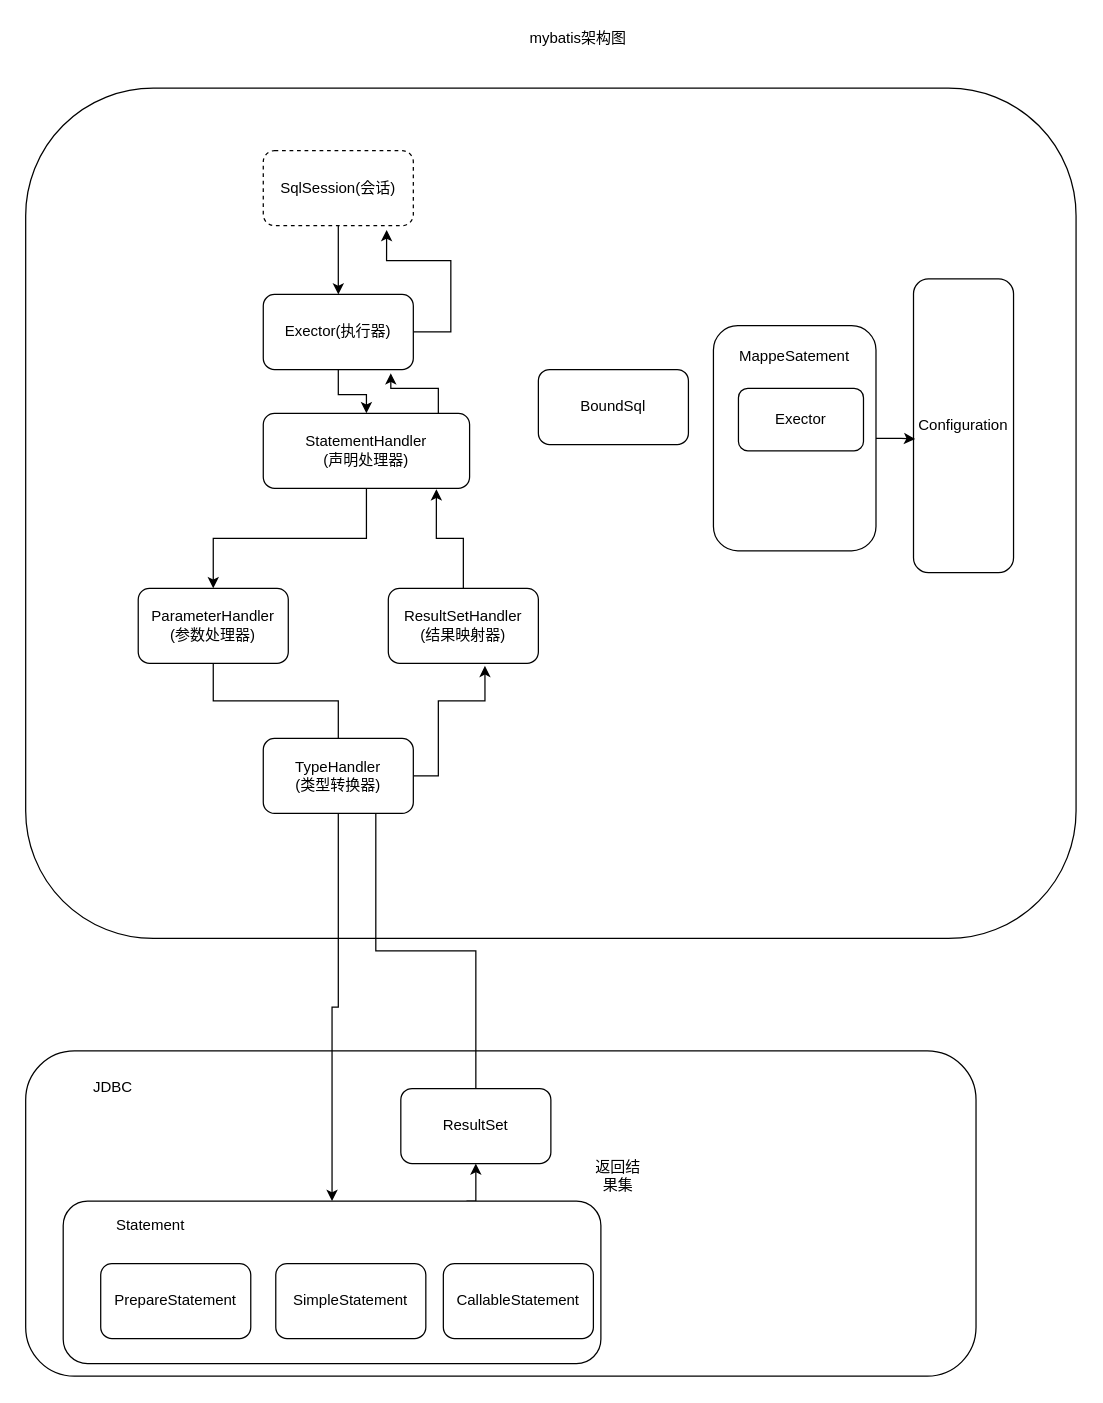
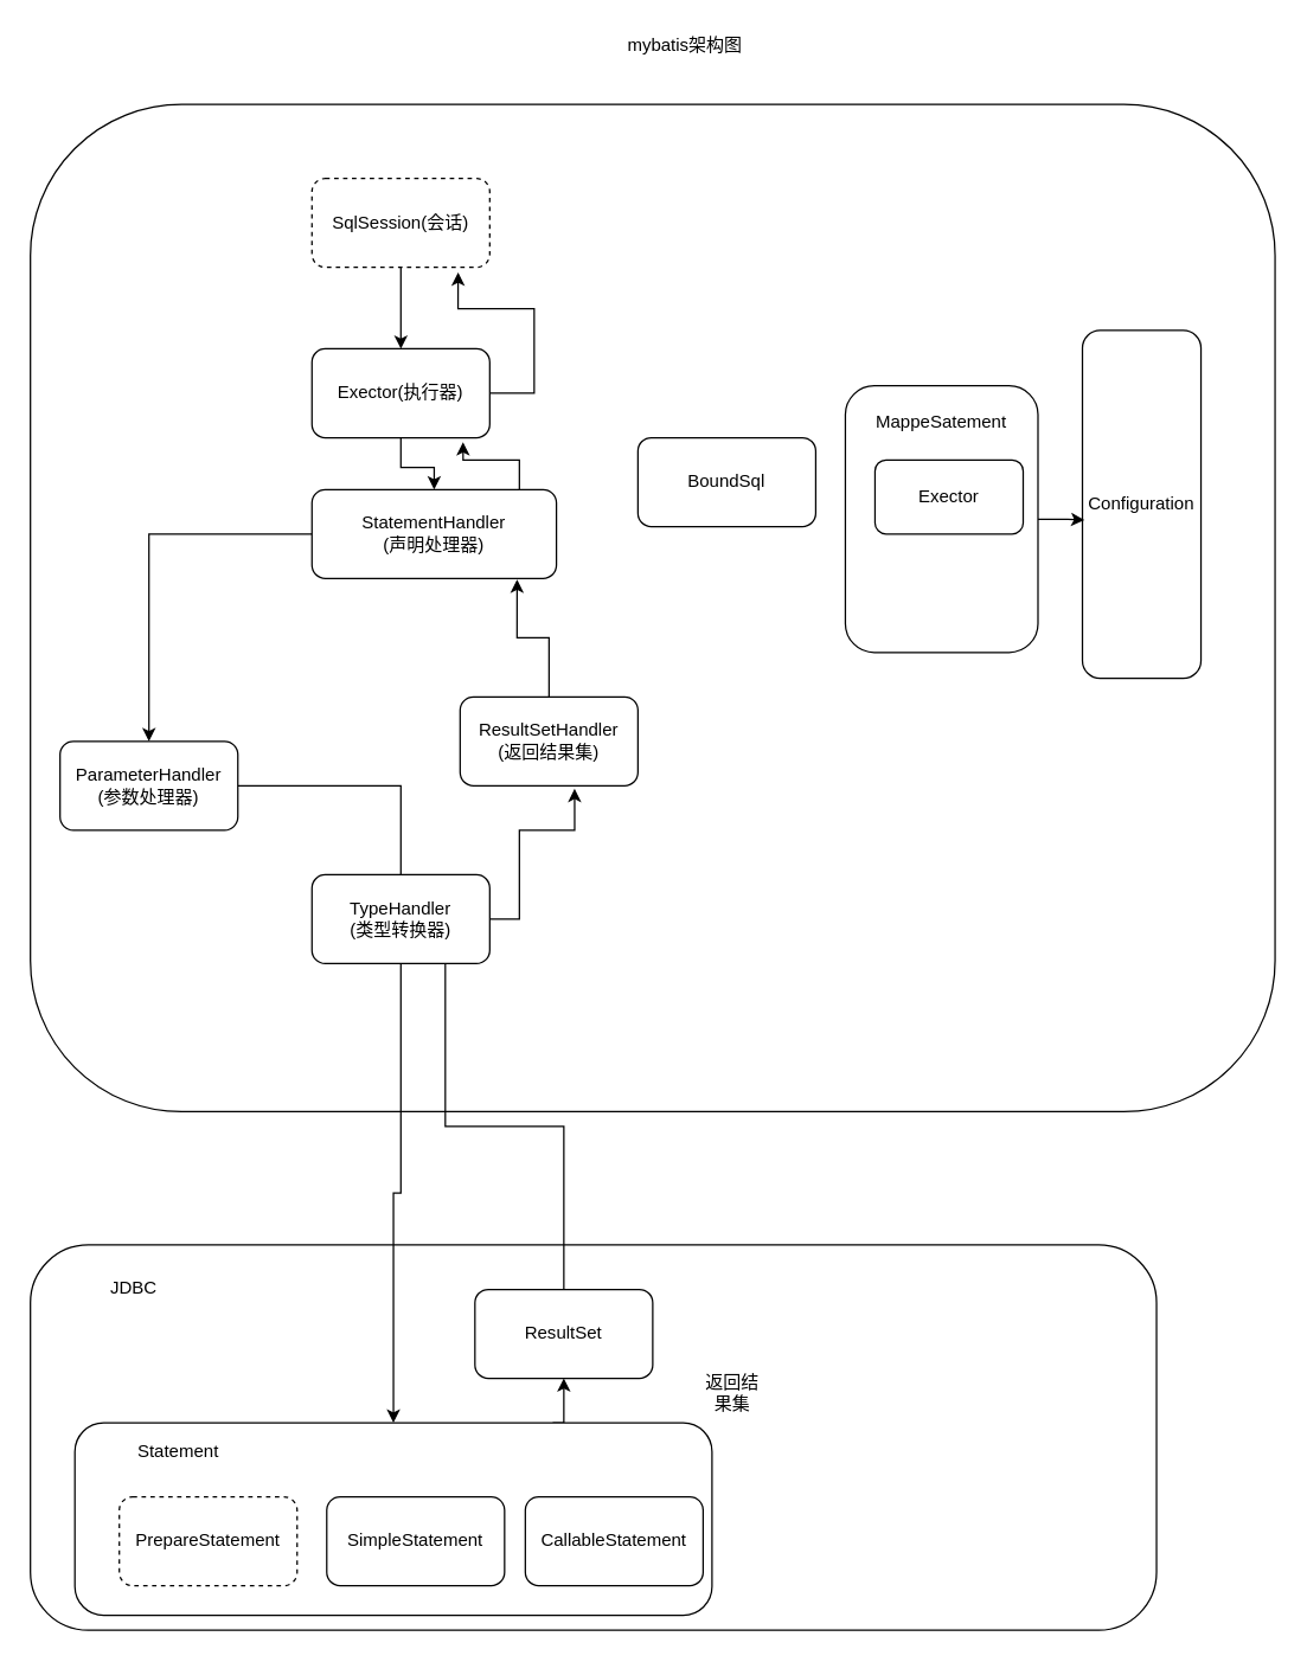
- <mxCell id="8" value="ParameterHandler&lt;br&gt;(参数处理器)" style="rounded=1;whiteSpace=wrap;html=1;" vertex="1" parent="1"><mxGeometry x="110" y="470" width="120" height="60" as="geometry" /></mxCell>
+ <mxCell id="8" value="ParameterHandler&lt;br&gt;(参数处理器)" style="rounded=1;whiteSpace=wrap;html=1;" vertex="1" parent="1"><mxGeometry x="40" y="500" width="120" height="60" as="geometry" /></mxCell>
- <mxCell id="16" value="ResultSetHandler&lt;br&gt;(结果映射器)" style="rounded=1;whiteSpace=wrap;html=1;" vertex="1" parent="1"><mxGeometry x="310" y="470" width="120" height="60" as="geometry" /></mxCell>
+ <mxCell id="16" value="ResultSetHandler&lt;br&gt;(返回结果集)" style="rounded=1;whiteSpace=wrap;html=1;" vertex="1" parent="1"><mxGeometry x="310" y="470" width="120" height="60" as="geometry" /></mxCell>
- <mxCell id="28" value="PrepareStatement" style="rounded=1;whiteSpace=wrap;html=1;" vertex="1" parent="1"><mxGeometry x="80" y="1010" width="120" height="60" as="geometry" /></mxCell>
+ <mxCell id="28" value="PrepareStatement" style="rounded=1;whiteSpace=wrap;html=1;dashed=1;" vertex="1" parent="1"><mxGeometry x="80" y="1010" width="120" height="60" as="geometry" /></mxCell>
